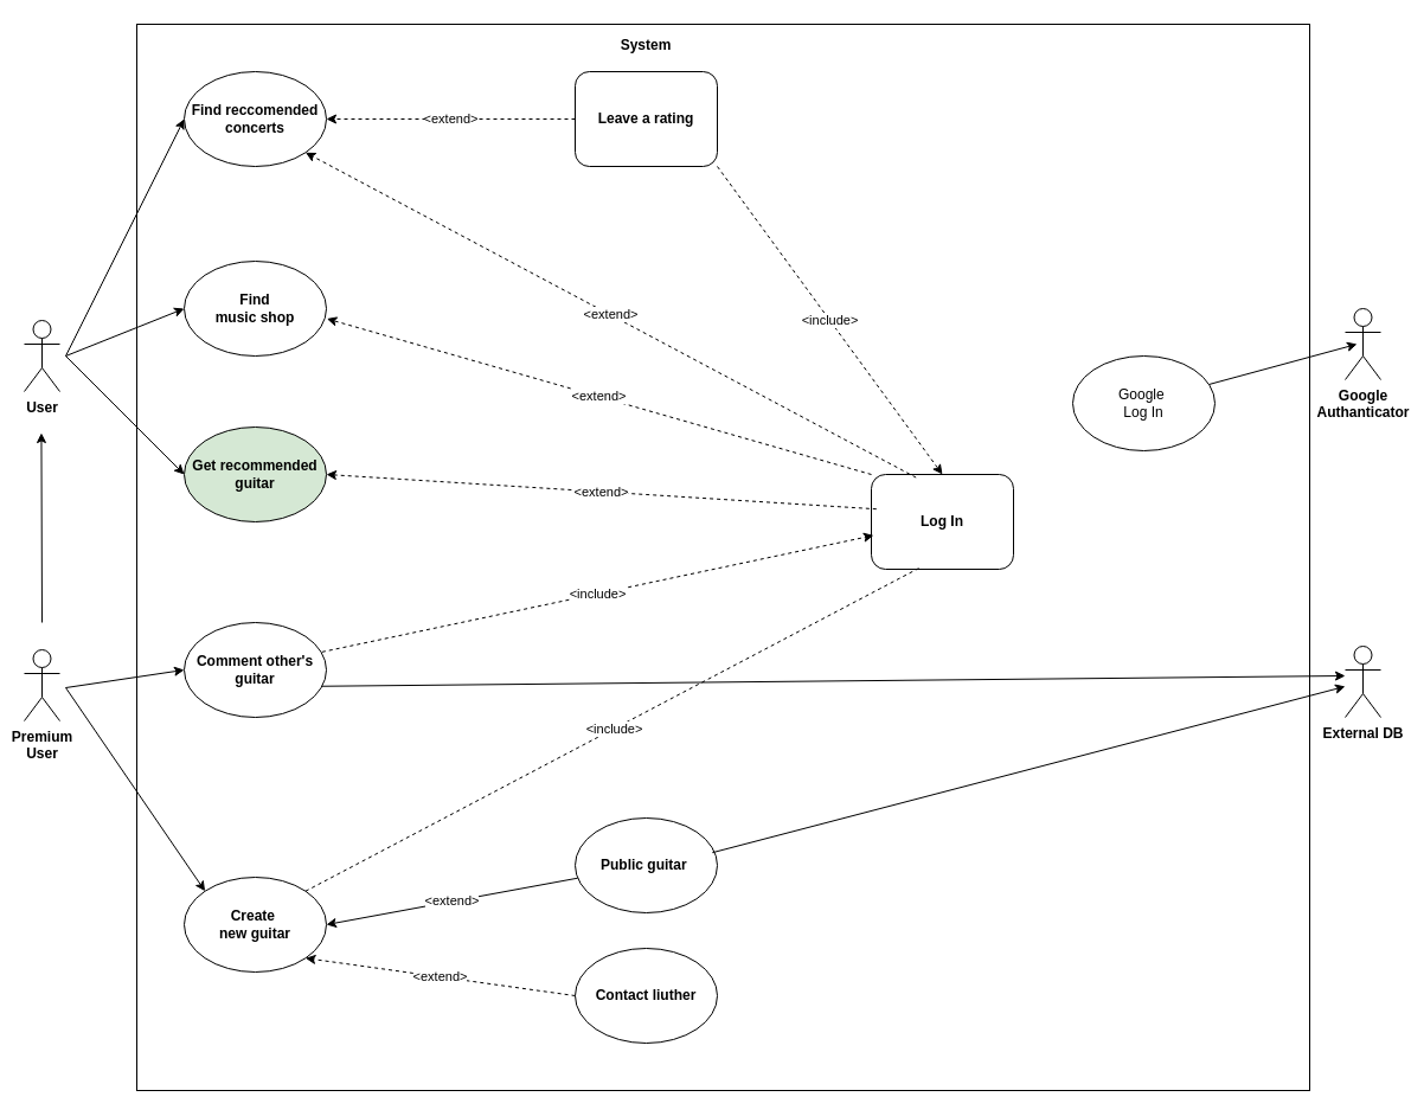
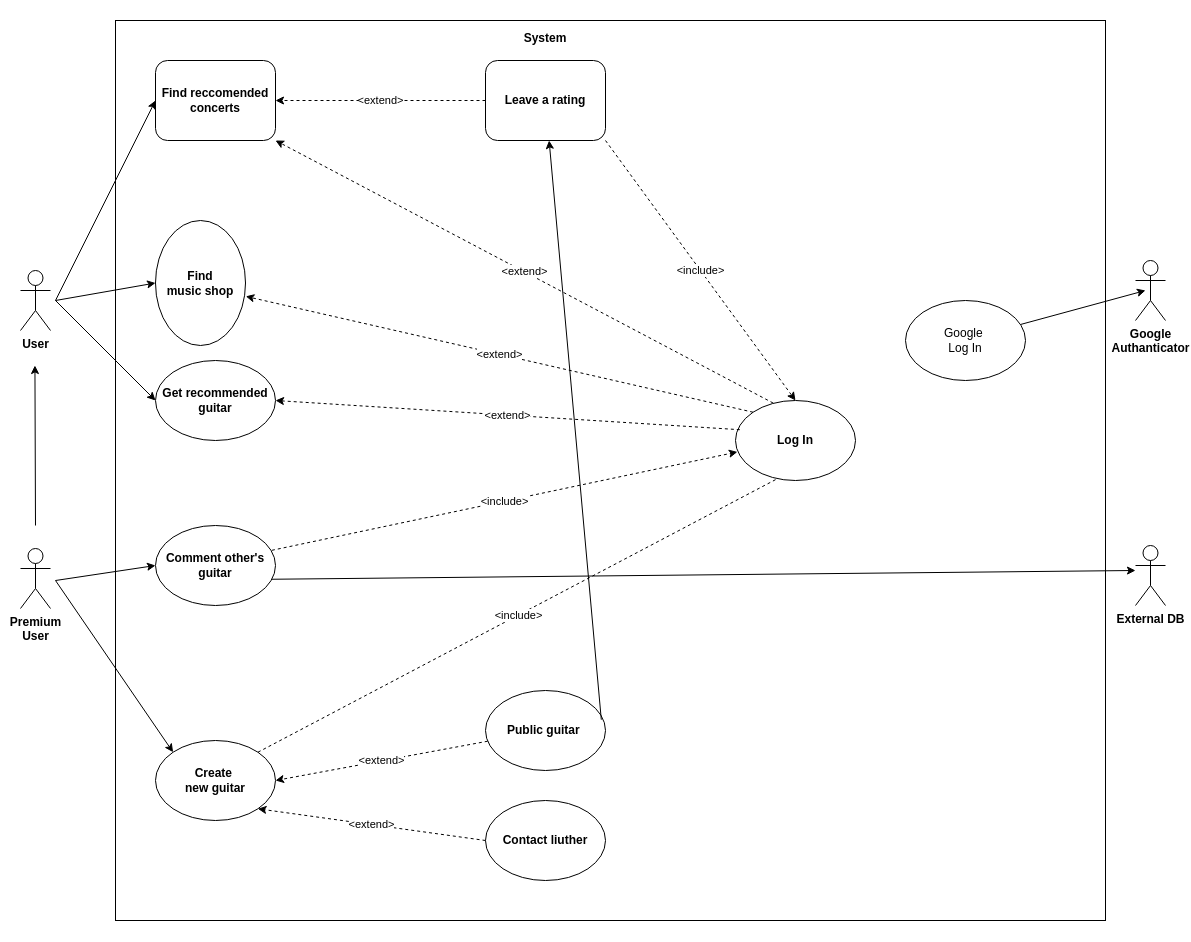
- <mxCell id="11" value="&lt;b&gt;Find reccomended&lt;/b&gt;&lt;div&gt;&lt;b&gt;concerts&lt;/b&gt;&lt;/div&gt;" style="ellipse;whiteSpace=wrap;html=1;" vertex="1" parent="1"><mxGeometry x="155" y="60" width="120" height="80" as="geometry" /></mxCell>
+ <mxCell id="11" value="&lt;b&gt;Find reccomended&lt;/b&gt;&lt;div&gt;&lt;b&gt;concerts&lt;/b&gt;&lt;/div&gt;" style="whiteSpace=wrap;html=1;rounded=1;" vertex="1" parent="1"><mxGeometry x="155" y="60" width="120" height="80" as="geometry" /></mxCell>
- <mxCell id="26" value="&lt;b&gt;Find&lt;/b&gt;&lt;div&gt;&lt;b&gt;music shop&lt;/b&gt;&lt;/div&gt;" style="ellipse;whiteSpace=wrap;html=1;" vertex="1" parent="1"><mxGeometry x="155" y="220" width="120" height="80" as="geometry" /></mxCell>
+ <mxCell id="26" value="&lt;b&gt;Find&lt;/b&gt;&lt;div&gt;&lt;b&gt;music shop&lt;/b&gt;&lt;/div&gt;" style="ellipse;whiteSpace=wrap;html=1;" vertex="1" parent="1"><mxGeometry x="155" y="220" width="90" height="125" as="geometry" /></mxCell>
- <mxCell id="9" value="&lt;b&gt;Get recommended guitar&lt;/b&gt;" style="ellipse;whiteSpace=wrap;html=1;fillColor=#d5e8d4;" vertex="1" parent="1"><mxGeometry x="155" y="360" width="120" height="80" as="geometry" /></mxCell>
+ <mxCell id="9" value="&lt;b&gt;Get recommended guitar&lt;/b&gt;" style="ellipse;whiteSpace=wrap;html=1;" vertex="1" parent="1"><mxGeometry x="155" y="360" width="120" height="80" as="geometry" /></mxCell>
- <mxCell id="5" value="&lt;b&gt;Log In&lt;/b&gt;" style="whiteSpace=wrap;html=1;rounded=1;" vertex="1" parent="1"><mxGeometry x="735" y="400" width="120" height="80" as="geometry" /></mxCell>
+ <mxCell id="5" value="&lt;b&gt;Log In&lt;/b&gt;" style="ellipse;whiteSpace=wrap;html=1;" vertex="1" parent="1"><mxGeometry x="735" y="400" width="120" height="80" as="geometry" /></mxCell>
- <mxCell id="29" value="" style="endArrow=classic;html=1;rounded=0;exitX=0.965;exitY=0.365;exitDx=0;exitDy=0;exitPerimeter=0;" edge="1" parent="1" source="24" target="23"><mxGeometry width="50" height="50" relative="1" as="geometry"><mxPoint x="585" y="630" as="sourcePoint" /><mxPoint x="985" y="590" as="targetPoint" /></mxGeometry></mxCell>
+ <mxCell id="29" value="" style="endArrow=classic;html=1;rounded=0;exitX=0.965;exitY=0.365;exitDx=0;exitDy=0;exitPerimeter=0;" edge="1" parent="1" source="24" target="31"><mxGeometry width="50" height="50" relative="1" as="geometry"><mxPoint x="585" y="630" as="sourcePoint" /><mxPoint x="985" y="590" as="targetPoint" /></mxGeometry></mxCell>
- <mxCell id="25" value="&amp;lt;extend&amp;gt;" style="endArrow=classic;html=1;rounded=0;entryX=1;entryY=0.5;entryDx=0;entryDy=0;dashed=0;" edge="1" parent="1" source="24" target="6"><mxGeometry width="50" height="50" relative="1" as="geometry"><mxPoint x="495" y="655" as="sourcePoint" /><mxPoint x="281" y="706" as="targetPoint" /></mxGeometry></mxCell>
+ <mxCell id="25" value="&amp;lt;extend&amp;gt;" style="endArrow=classic;html=1;rounded=0;entryX=1;entryY=0.5;entryDx=0;entryDy=0;dashed=1;" edge="1" parent="1" source="24" target="6"><mxGeometry width="50" height="50" relative="1" as="geometry"><mxPoint x="495" y="655" as="sourcePoint" /><mxPoint x="281" y="706" as="targetPoint" /></mxGeometry></mxCell>
